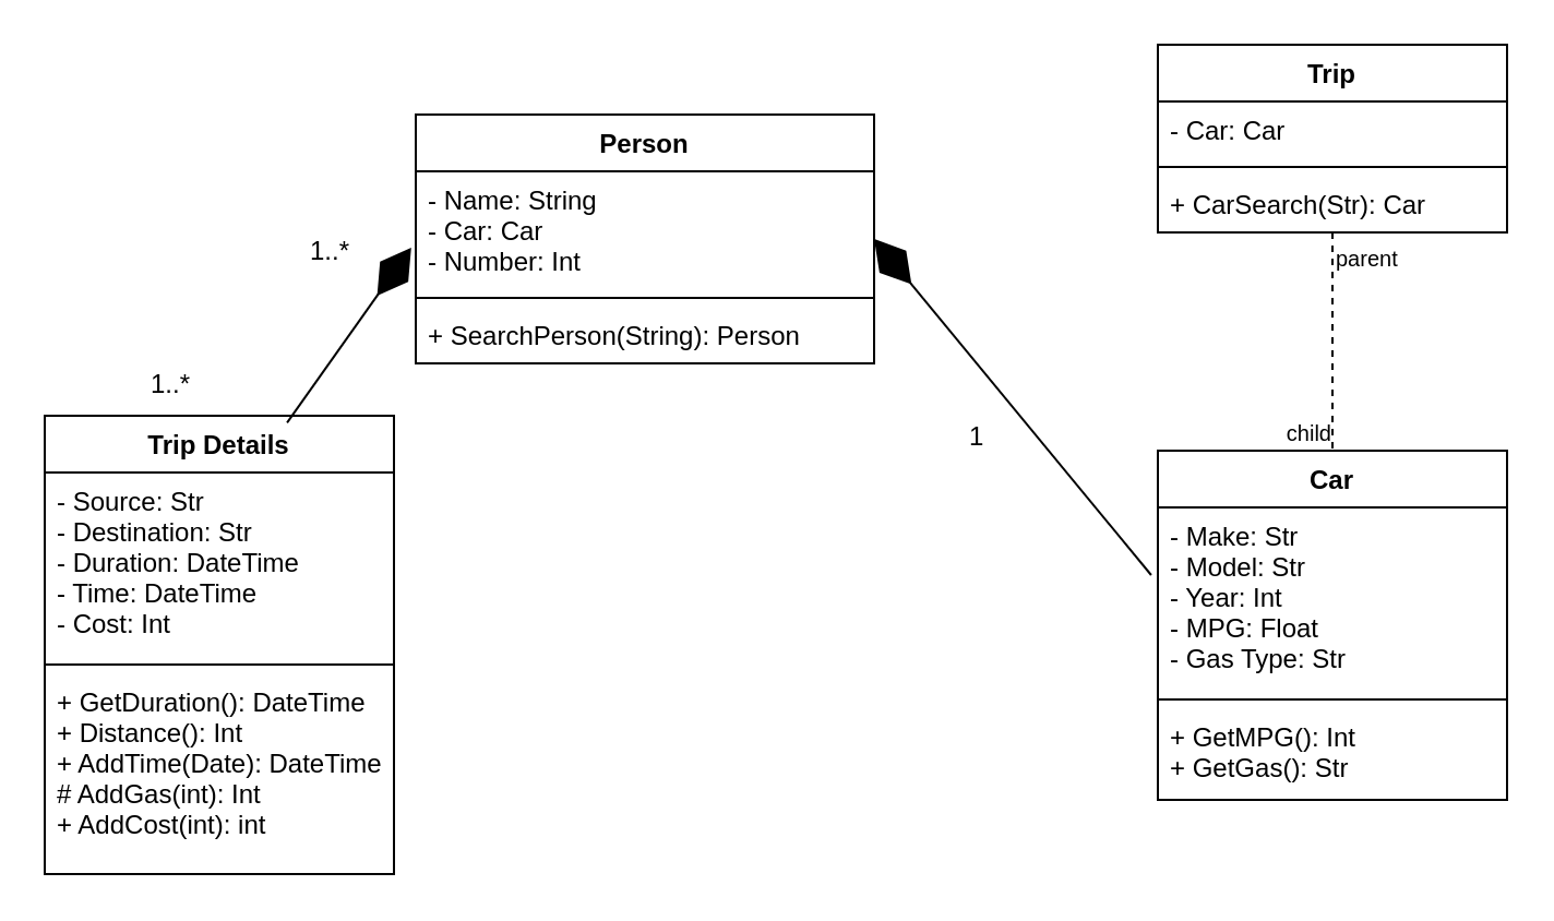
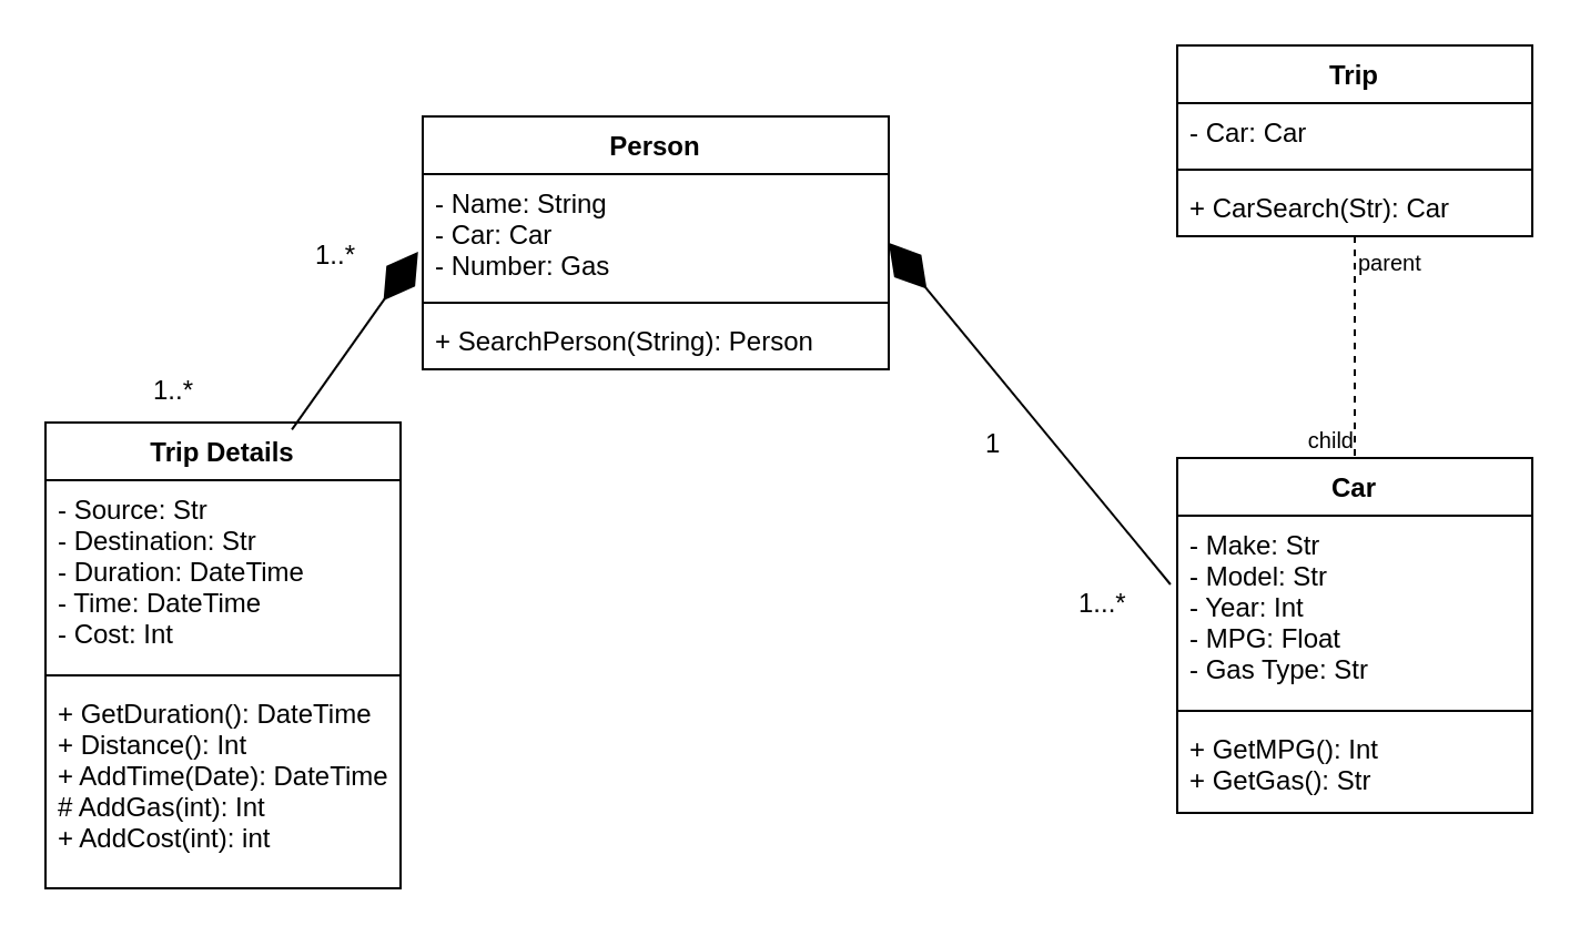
- <mxCell id="3" value="- Name: String&#10;- Car: Car&#10;- Number: Int&#10;" style="text;strokeColor=none;fillColor=none;align=left;verticalAlign=top;spacingLeft=4;spacingRight=4;overflow=hidden;rotatable=0;points=[[0,0.5],[1,0.5]];portConstraint=eastwest;" vertex="1" parent="2"><mxGeometry y="26" width="210" height="54" as="geometry" /></mxCell>
+ <mxCell id="3" value="- Name: String&#10;- Car: Car&#10;- Number: Gas&#10;" style="text;strokeColor=none;fillColor=none;align=left;verticalAlign=top;spacingLeft=4;spacingRight=4;overflow=hidden;rotatable=0;points=[[0,0.5],[1,0.5]];portConstraint=eastwest;" vertex="1" parent="2"><mxGeometry y="26" width="210" height="54" as="geometry" /></mxCell>
+ <mxCell id="23" value="1...*" style="text;html=1;resizable=0;points=[];autosize=1;align=left;verticalAlign=top;spacingTop=-4;" vertex="1" parent="1"><mxGeometry x="484" y="262" width="40" height="20" as="geometry" /></mxCell>
